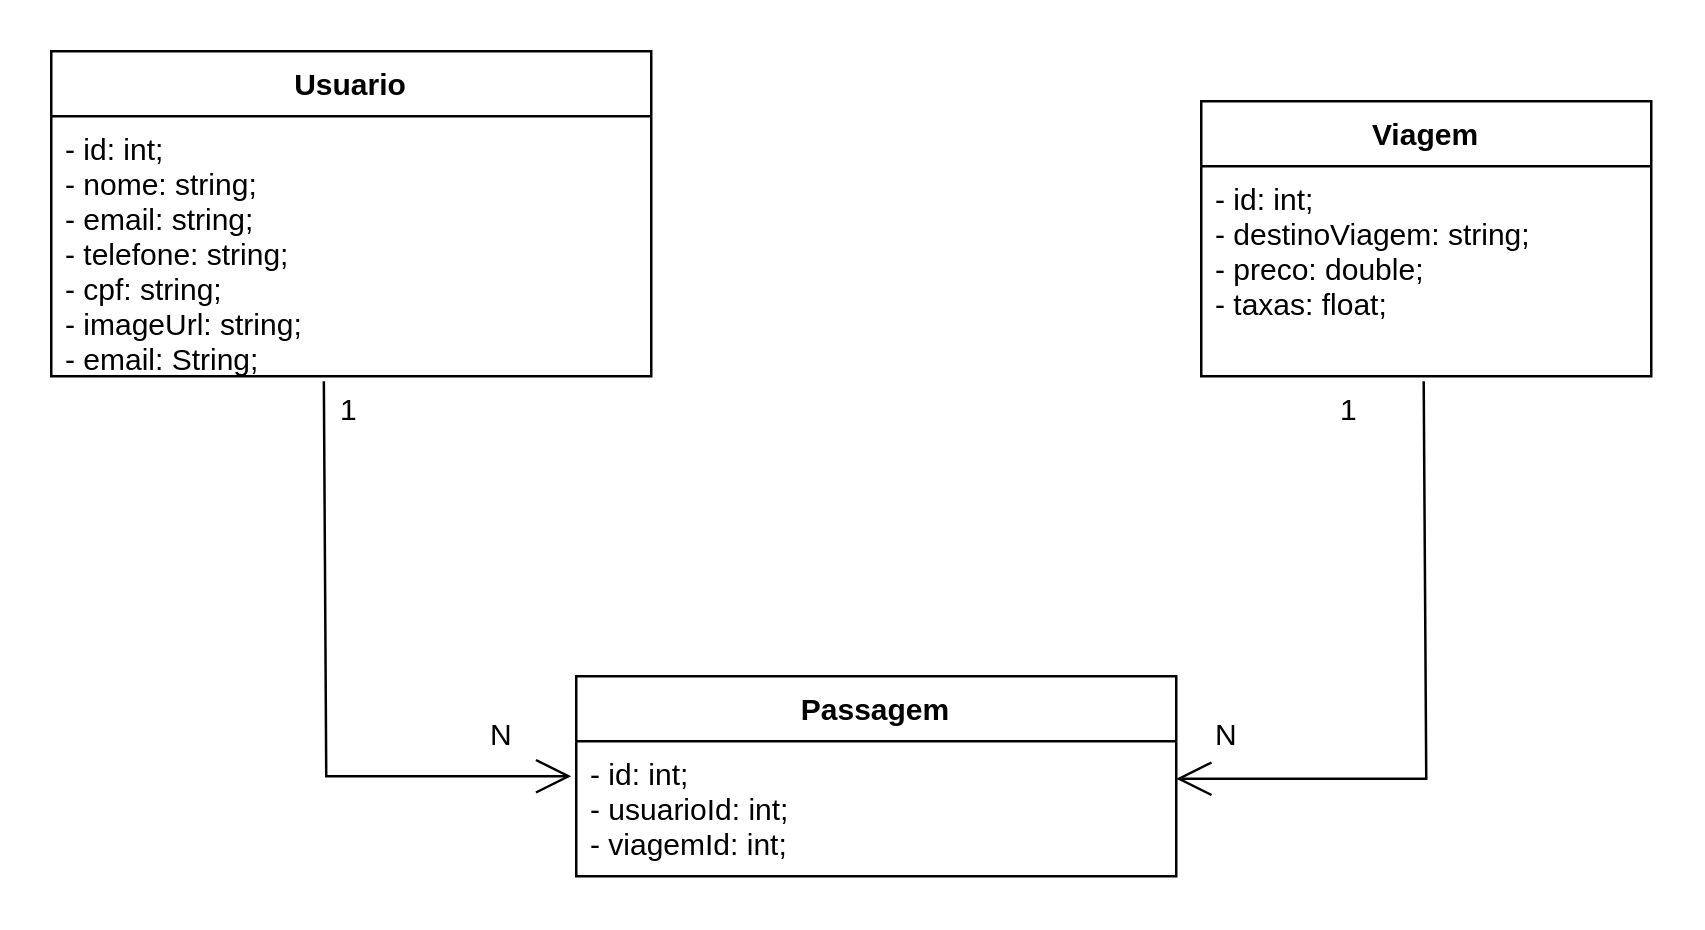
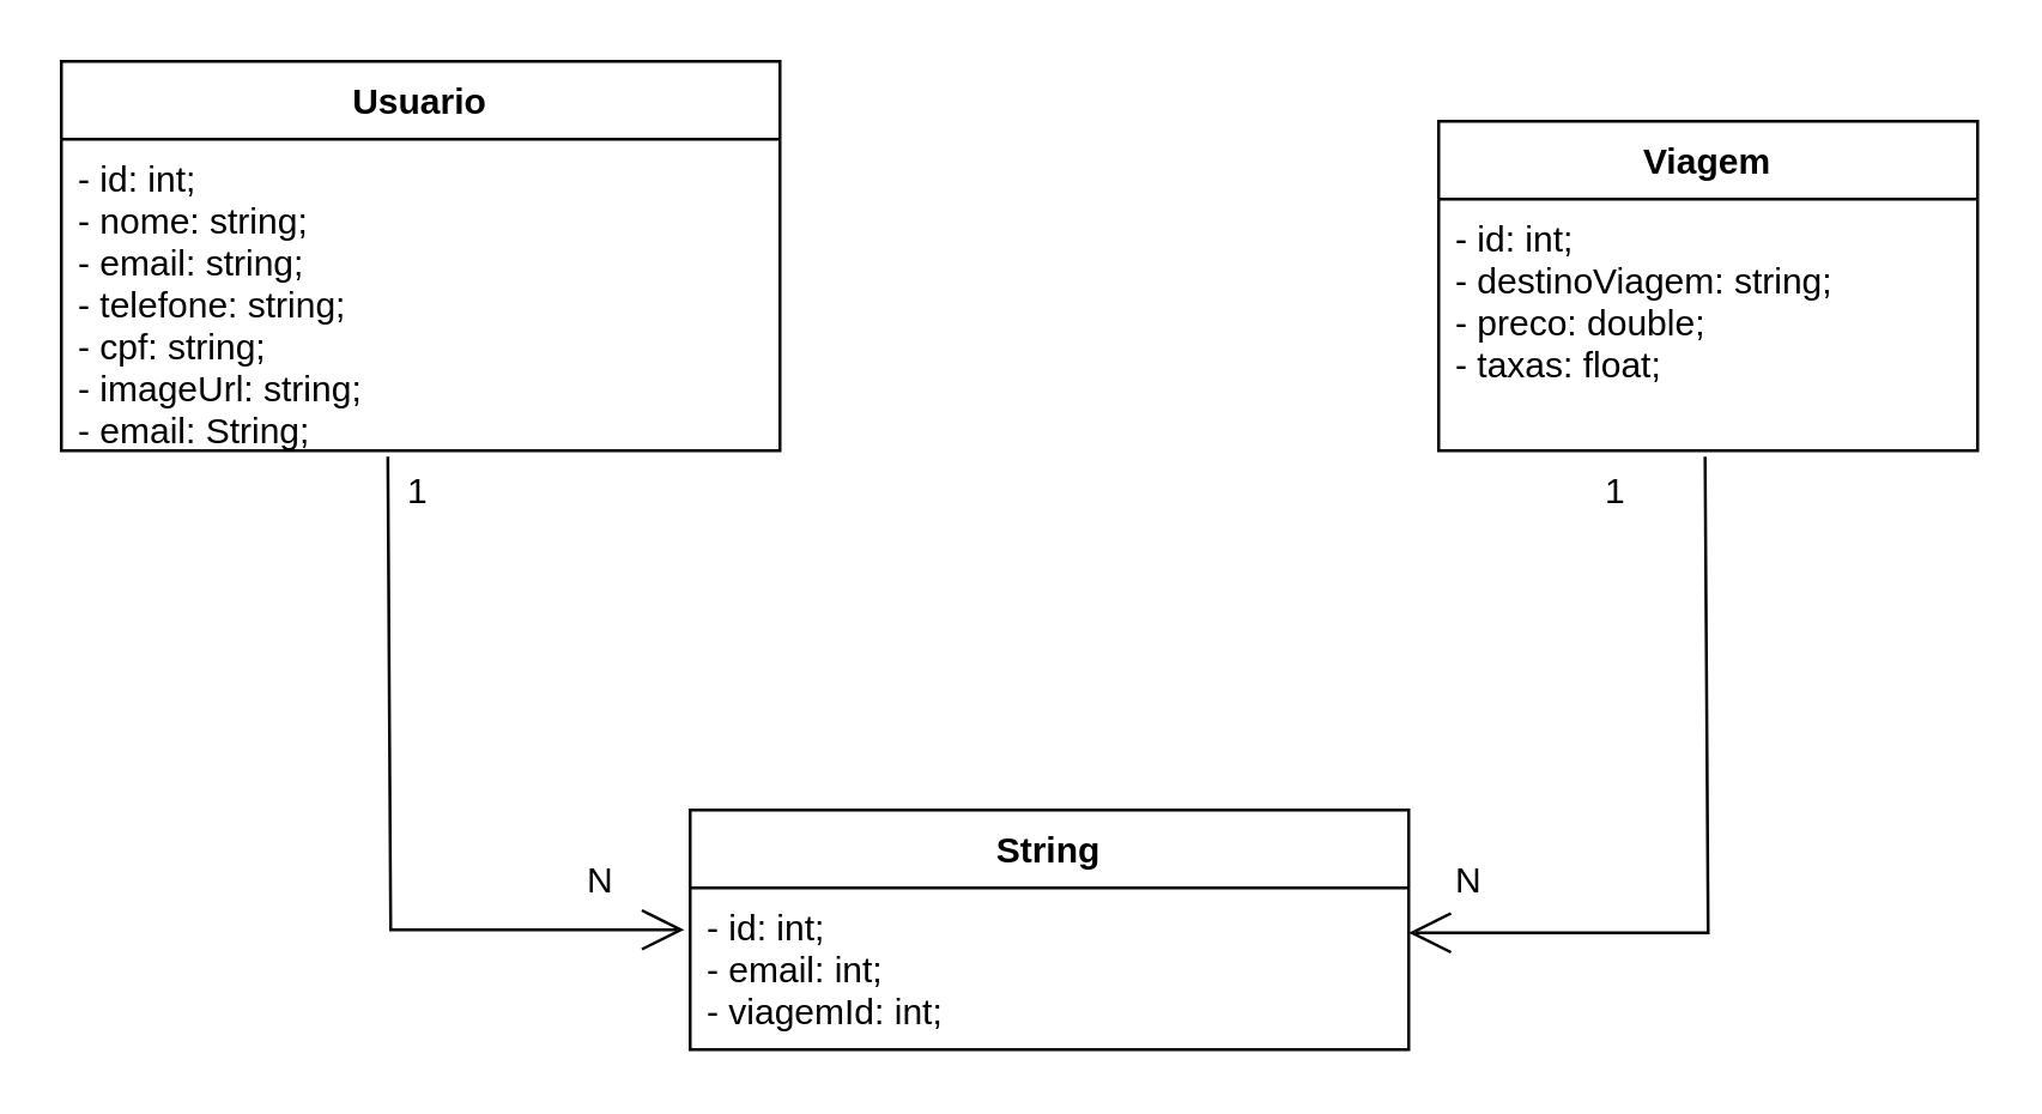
- <mxCell id="4" value="Passagem" style="swimlane;fontStyle=1;align=center;verticalAlign=top;childLayout=stackLayout;horizontal=1;startSize=26;horizontalStack=0;resizeParent=1;resizeParentMax=0;resizeLast=0;collapsible=1;marginBottom=0;" parent="1" vertex="1"><mxGeometry x="230" y="270" width="240" height="80" as="geometry" /></mxCell>
+ <mxCell id="4" value="String" style="swimlane;fontStyle=1;align=center;verticalAlign=top;childLayout=stackLayout;horizontal=1;startSize=26;horizontalStack=0;resizeParent=1;resizeParentMax=0;resizeLast=0;collapsible=1;marginBottom=0;" parent="1" vertex="1"><mxGeometry x="230" y="270" width="240" height="80" as="geometry" /></mxCell>
- <mxCell id="5" value="- id: int;&#10;- usuarioId: int;&#10;- viagemId: int;&#10;" style="text;strokeColor=none;fillColor=none;align=left;verticalAlign=top;spacingLeft=4;spacingRight=4;overflow=hidden;rotatable=0;points=[[0,0.5],[1,0.5]];portConstraint=eastwest;" parent="4" vertex="1"><mxGeometry y="26" width="240" height="54" as="geometry" /></mxCell>
+ <mxCell id="5" value="- id: int;&#10;- email: int;&#10;- viagemId: int;&#10;" style="text;strokeColor=none;fillColor=none;align=left;verticalAlign=top;spacingLeft=4;spacingRight=4;overflow=hidden;rotatable=0;points=[[0,0.5],[1,0.5]];portConstraint=eastwest;" parent="4" vertex="1"><mxGeometry y="26" width="240" height="54" as="geometry" /></mxCell>
